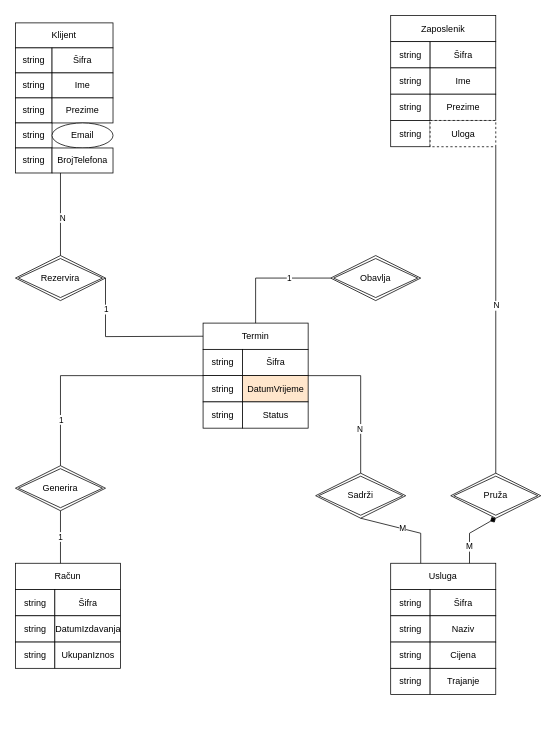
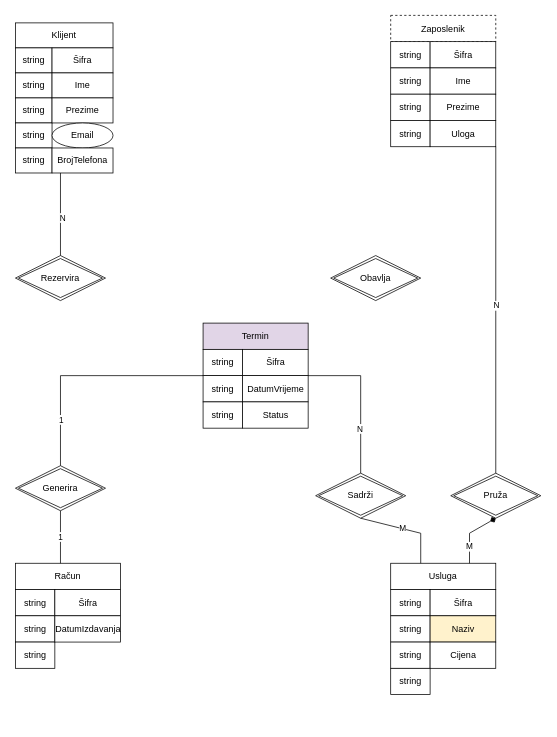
- <mxCell id="16" value="Zaposlenik" style="rounded=0;whiteSpace=wrap;html=1;" vertex="1" parent="15"><mxGeometry width="140" height="35" as="geometry" /></mxCell>
+ <mxCell id="16" value="Zaposlenik" style="rounded=0;whiteSpace=wrap;html=1;dashed=1;" vertex="1" parent="15"><mxGeometry width="140" height="35" as="geometry" /></mxCell>
- <mxCell id="24" value="Uloga" style="rounded=0;whiteSpace=wrap;html=1;dashed=1;" vertex="1" parent="15"><mxGeometry x="52.5" y="140" width="87.5" height="35" as="geometry" /></mxCell>
+ <mxCell id="24" value="Uloga" style="rounded=0;whiteSpace=wrap;html=1;" vertex="1" parent="15"><mxGeometry x="52.5" y="140" width="87.5" height="35" as="geometry" /></mxCell>
- <mxCell id="63" value="" style="endArrow=none;html=1;rounded=0;entryX=0;entryY=0.5;entryDx=0;entryDy=0;exitX=0.5;exitY=0;exitDx=0;exitDy=0;" edge="1" parent="1" source="27" target="55"><mxGeometry width="50" height="50" relative="1" as="geometry"><mxPoint x="300" y="470" as="sourcePoint" /><mxPoint x="350" y="420" as="targetPoint" /><Array as="points"><mxPoint x="340" y="370" /></Array></mxGeometry></mxCell>
- <mxCell id="64" value="1" style="edgeLabel;html=1;align=center;verticalAlign=middle;resizable=0;points=[];" vertex="1" connectable="0" parent="63"><mxGeometry x="0.304" relative="1" as="geometry"><mxPoint as="offset" /></mxGeometry></mxCell>
- <mxCell id="61" value="" style="endArrow=none;html=1;rounded=0;entryX=1;entryY=0.5;entryDx=0;entryDy=0;exitX=0;exitY=0.5;exitDx=0;exitDy=0;" edge="1" parent="1" source="27" target="54"><mxGeometry width="50" height="50" relative="1" as="geometry"><mxPoint x="300" y="470" as="sourcePoint" /><mxPoint x="350" y="420" as="targetPoint" /><Array as="points"><mxPoint x="140" y="448" /></Array></mxGeometry></mxCell>
- <mxCell id="62" value="1" style="edgeLabel;html=1;align=center;verticalAlign=middle;resizable=0;points=[];" vertex="1" connectable="0" parent="61"><mxGeometry x="0.613" relative="1" as="geometry"><mxPoint y="1" as="offset" /></mxGeometry></mxCell>
- <mxCell id="27" value="Termin" style="rounded=0;whiteSpace=wrap;html=1;" vertex="1" parent="26"><mxGeometry width="140" height="35" as="geometry" /></mxCell>
+ <mxCell id="27" value="Termin" style="rounded=0;whiteSpace=wrap;html=1;fillColor=#e1d5e7;" vertex="1" parent="26"><mxGeometry width="140" height="35" as="geometry" /></mxCell>
- <mxCell id="32" value="DatumVrijeme" style="rounded=0;whiteSpace=wrap;html=1;fillColor=#ffe6cc;" vertex="1" parent="26"><mxGeometry x="52.5" y="70" width="87.5" height="35" as="geometry" /></mxCell>
+ <mxCell id="32" value="DatumVrijeme" style="rounded=0;whiteSpace=wrap;html=1;" vertex="1" parent="26"><mxGeometry x="52.5" y="70" width="87.5" height="35" as="geometry" /></mxCell>
- <mxCell id="50" value="Naziv" style="rounded=0;whiteSpace=wrap;html=1;" vertex="1" parent="44"><mxGeometry x="52.5" y="70" width="87.5" height="35" as="geometry" /></mxCell>
+ <mxCell id="50" value="Naziv" style="rounded=0;whiteSpace=wrap;html=1;fillColor=#fff2cc;" vertex="1" parent="44"><mxGeometry x="52.5" y="70" width="87.5" height="35" as="geometry" /></mxCell>
- <mxCell id="41" value="UkupanIznos" style="rounded=0;whiteSpace=wrap;html=1;container=0;" vertex="1" parent="34"><mxGeometry x="52.5" y="105" width="87.5" height="35" as="geometry" /></mxCell>
- <mxCell id="53" value="Trajanje" style="rounded=0;whiteSpace=wrap;html=1;" vertex="1" parent="43"><mxGeometry x="52.5" y="140" width="87.5" height="35" as="geometry" /></mxCell>
